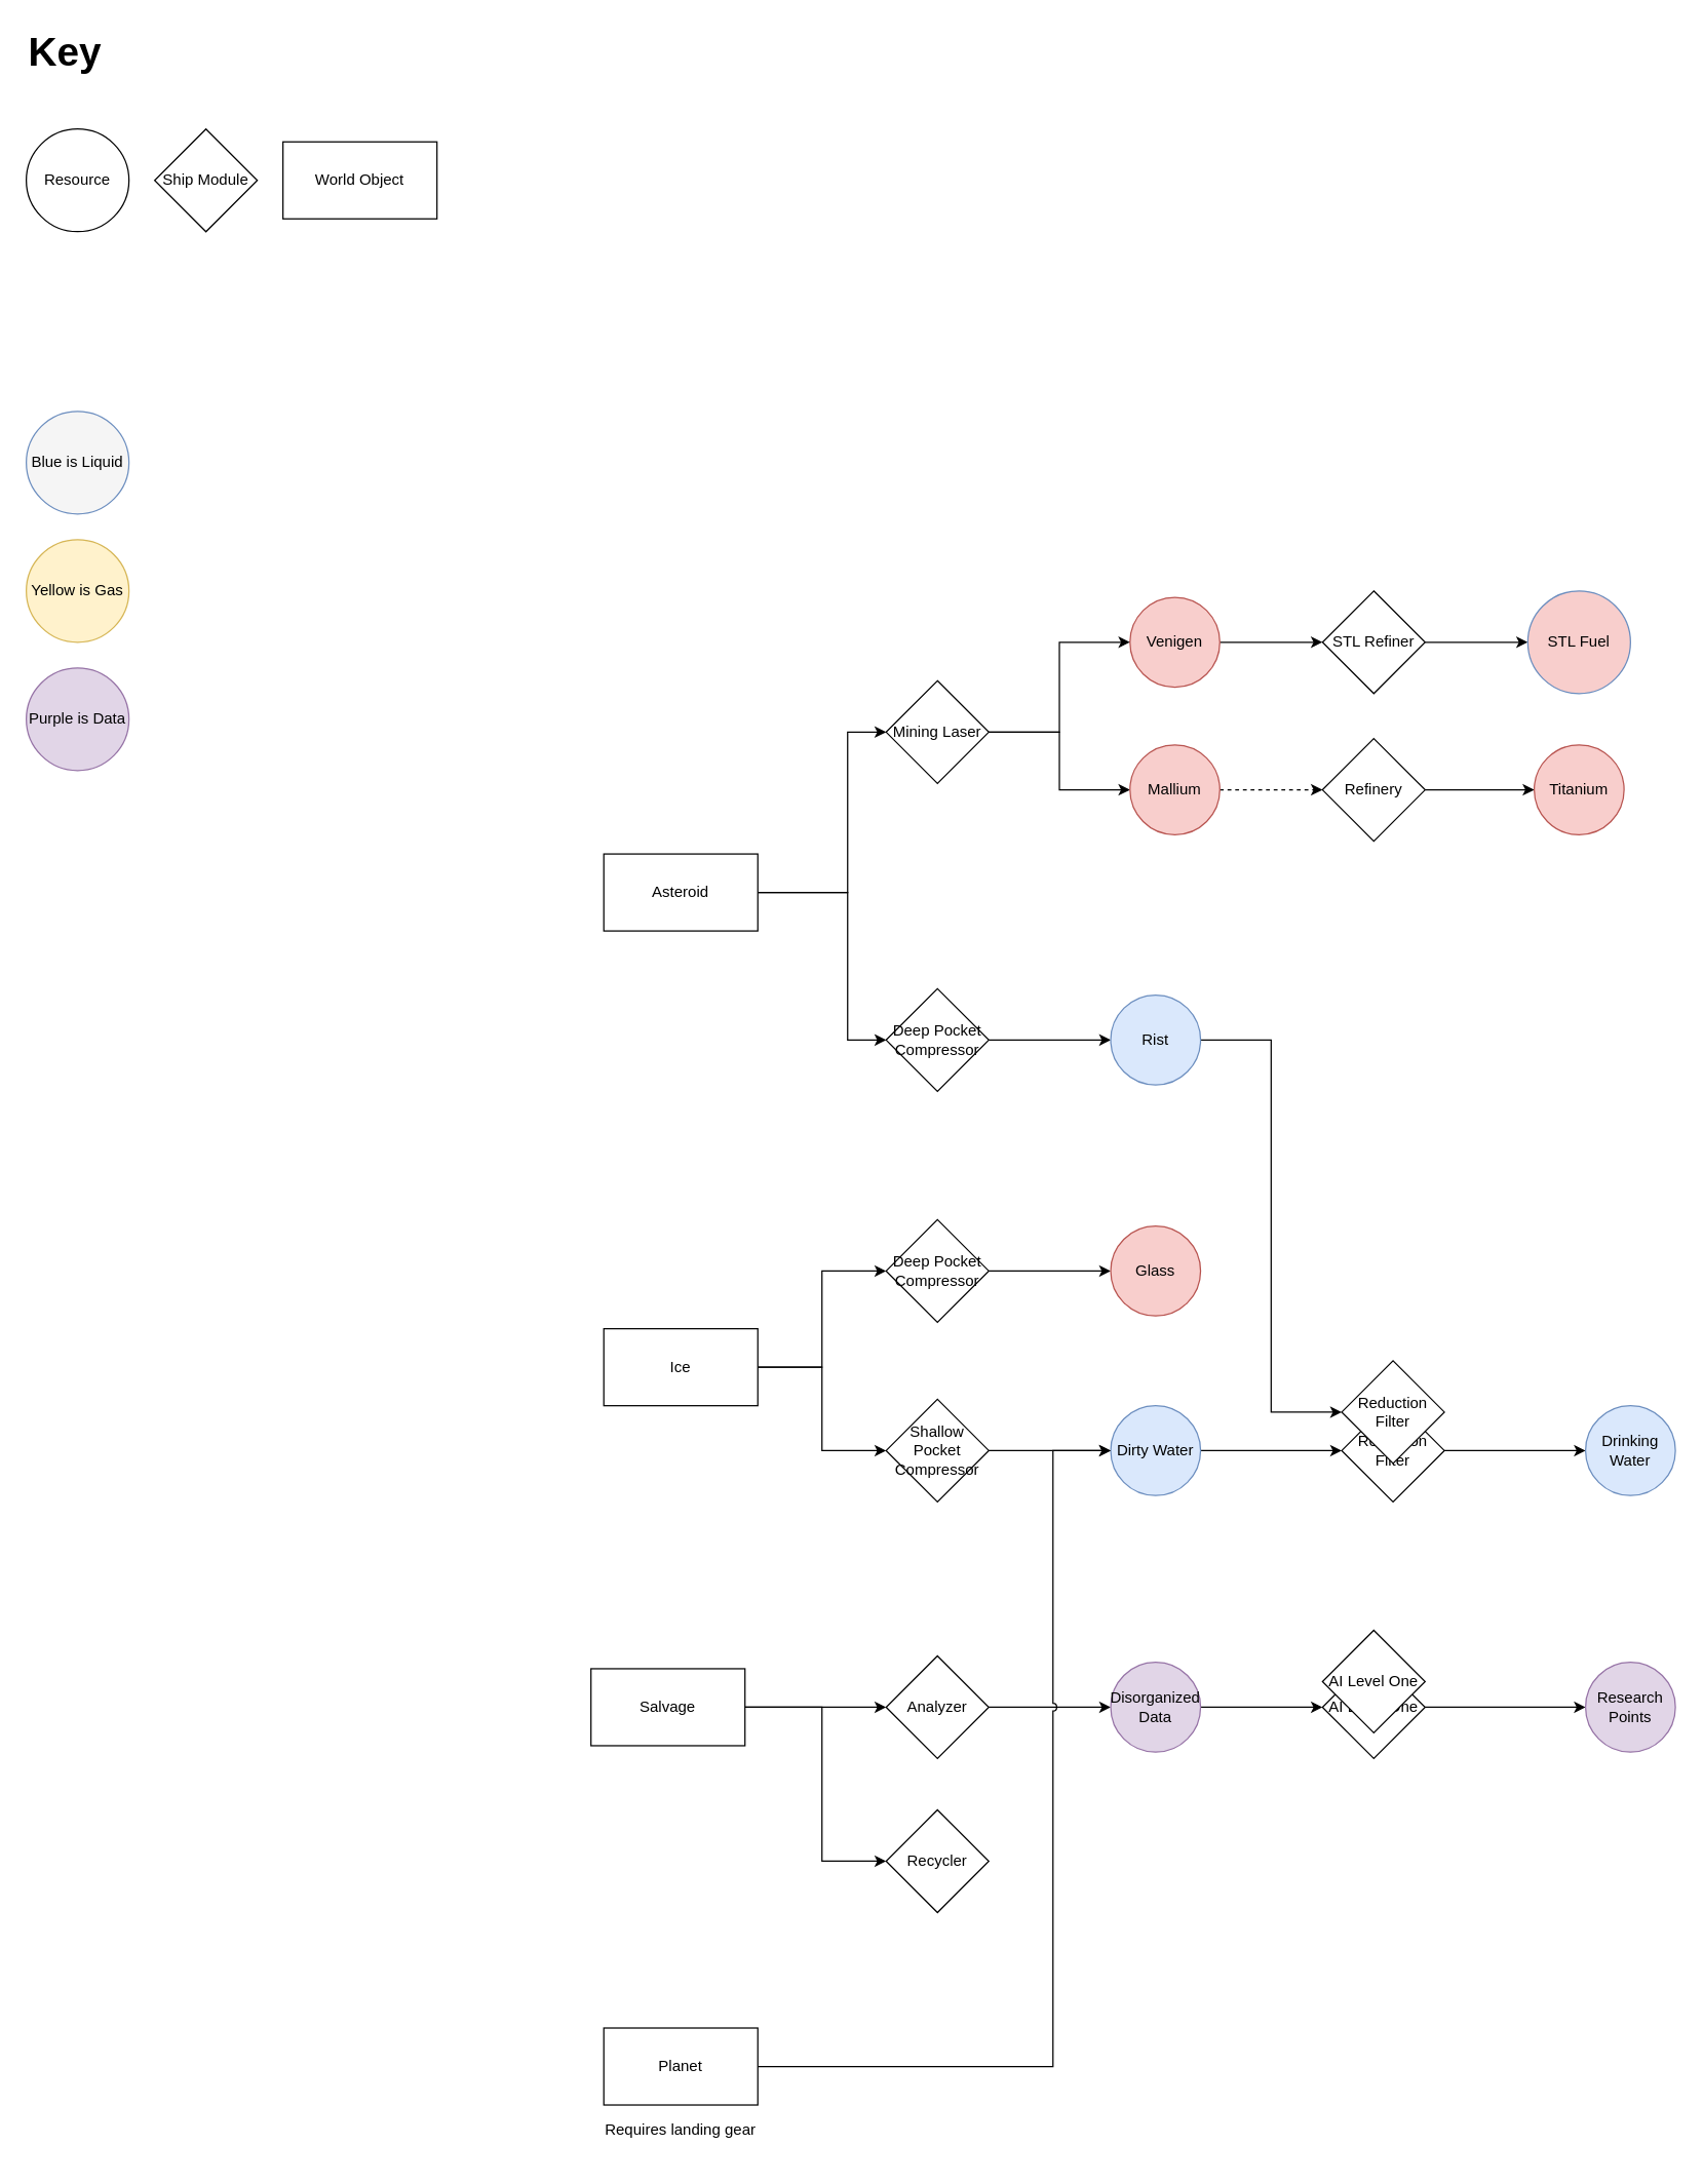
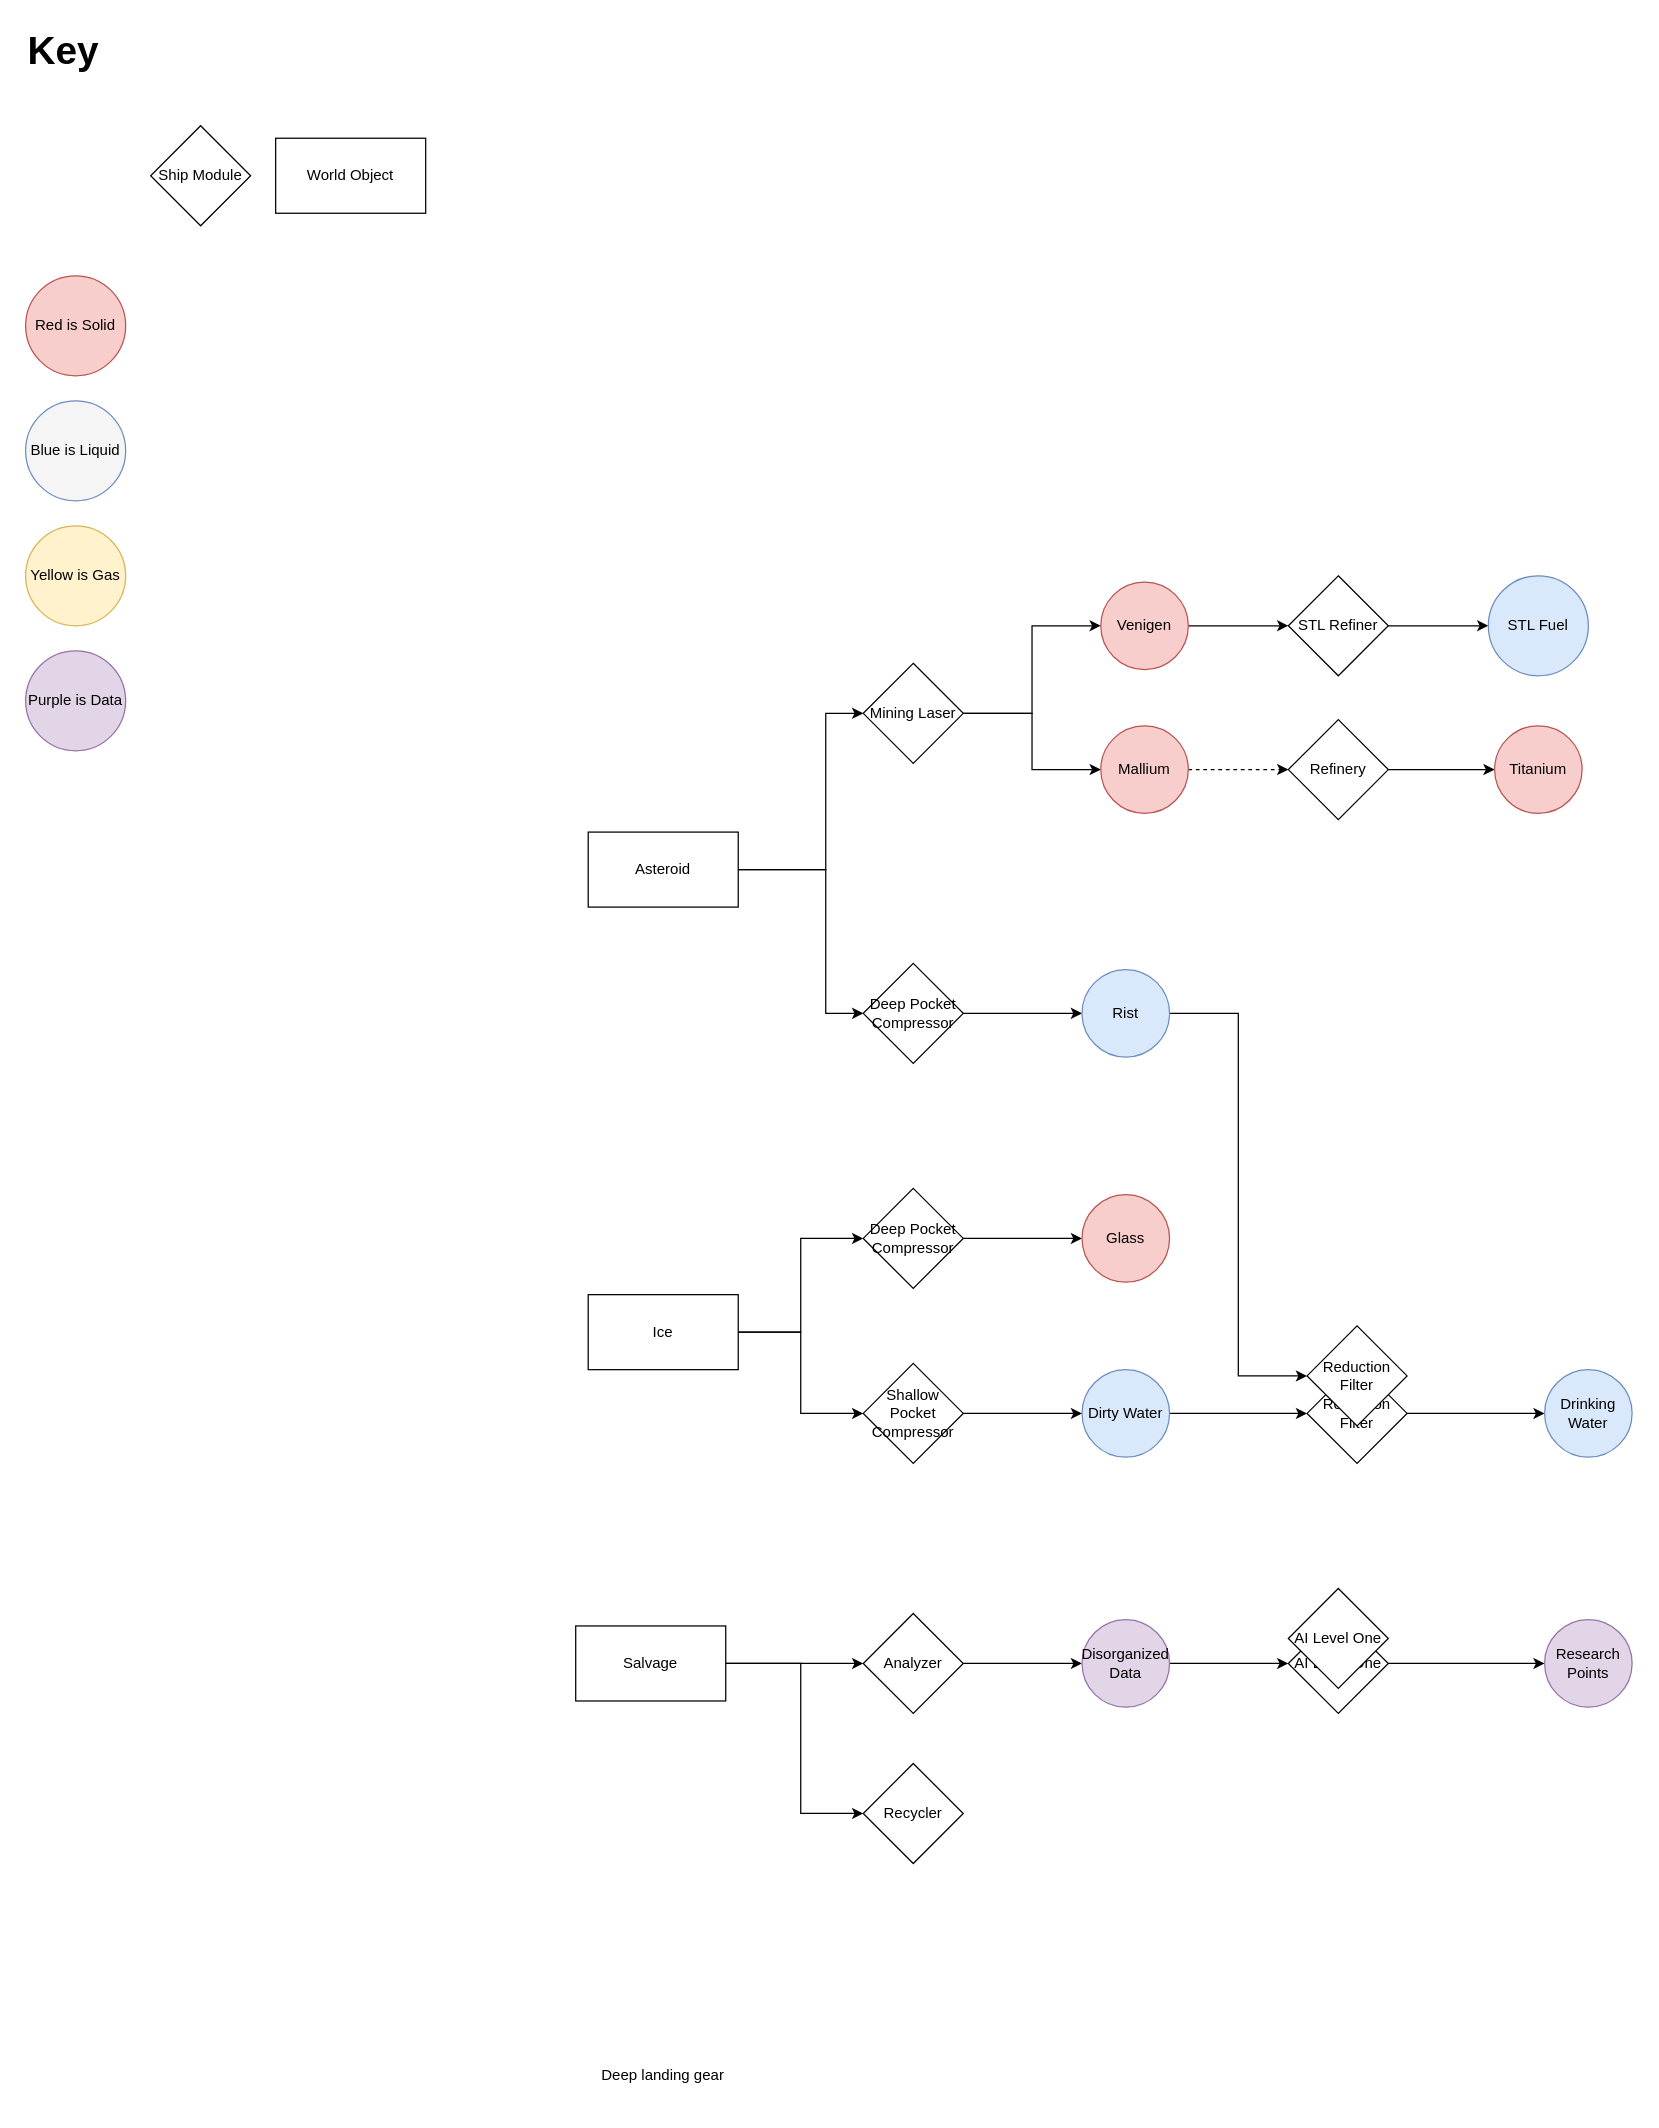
- <mxCell id="7" value="Resource" style="ellipse;whiteSpace=wrap;html=1;aspect=fixed;" parent="1" vertex="1"><mxGeometry x="20" y="100" width="80" height="80" as="geometry" /></mxCell>
+ <mxCell id="21" value="Red is Solid" style="ellipse;whiteSpace=wrap;html=1;aspect=fixed;fillColor=#f8cecc;strokeColor=#b85450;" parent="1" vertex="1"><mxGeometry x="20" y="220" width="80" height="80" as="geometry" /></mxCell>
- <mxCell id="6" value="STL Fuel" style="ellipse;whiteSpace=wrap;html=1;aspect=fixed;fillColor=#f8cecc;strokeColor=#6c8ebf;" parent="1" vertex="1"><mxGeometry x="1190" y="460" width="80" height="80" as="geometry" /></mxCell>
+ <mxCell id="6" value="STL Fuel" style="ellipse;whiteSpace=wrap;html=1;aspect=fixed;fillColor=#dae8fc;strokeColor=#6c8ebf;" parent="1" vertex="1"><mxGeometry x="1190" y="460" width="80" height="80" as="geometry" /></mxCell>
- <mxCell id="56" style="edgeStyle=orthogonalEdgeStyle;rounded=0;comic=0;jumpStyle=arc;orthogonalLoop=1;jettySize=auto;html=1;shadow=0;" parent="1" source="58" target="31" edge="1"><mxGeometry relative="1" as="geometry"><Array as="points"><mxPoint x="820" y="1610" /><mxPoint x="820" y="1130" /></Array></mxGeometry></mxCell>
- <mxCell id="58" value="Planet" style="rounded=0;whiteSpace=wrap;html=1;comic=0;glass=0;arcSize=0;" parent="57" vertex="1"><mxGeometry width="120" height="60" as="geometry" /></mxCell>
- <mxCell id="59" value="Requires landing gear" style="text;html=1;strokeColor=none;fillColor=none;align=center;verticalAlign=middle;whiteSpace=wrap;rounded=0;glass=0;comic=0;" parent="57" vertex="1"><mxGeometry y="60" width="120" height="40" as="geometry" /></mxCell>
+ <mxCell id="59" value="Deep landing gear" style="text;html=1;strokeColor=none;fillColor=none;align=center;verticalAlign=middle;whiteSpace=wrap;rounded=0;glass=0;comic=0;" parent="57" vertex="1"><mxGeometry y="60" width="120" height="40" as="geometry" /></mxCell>
